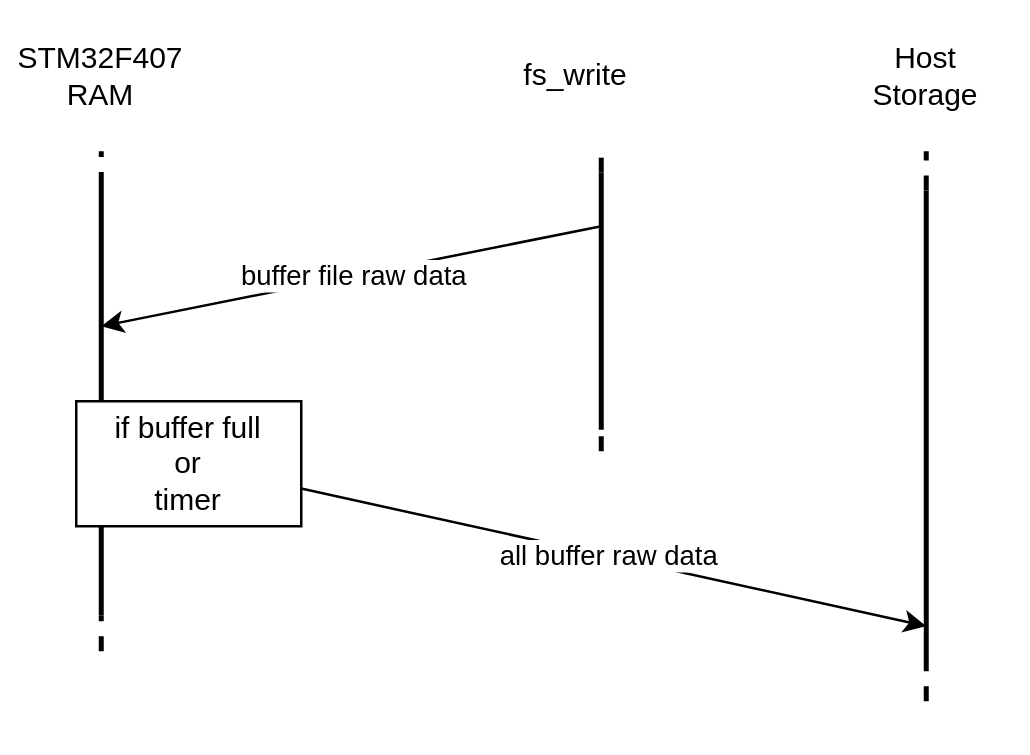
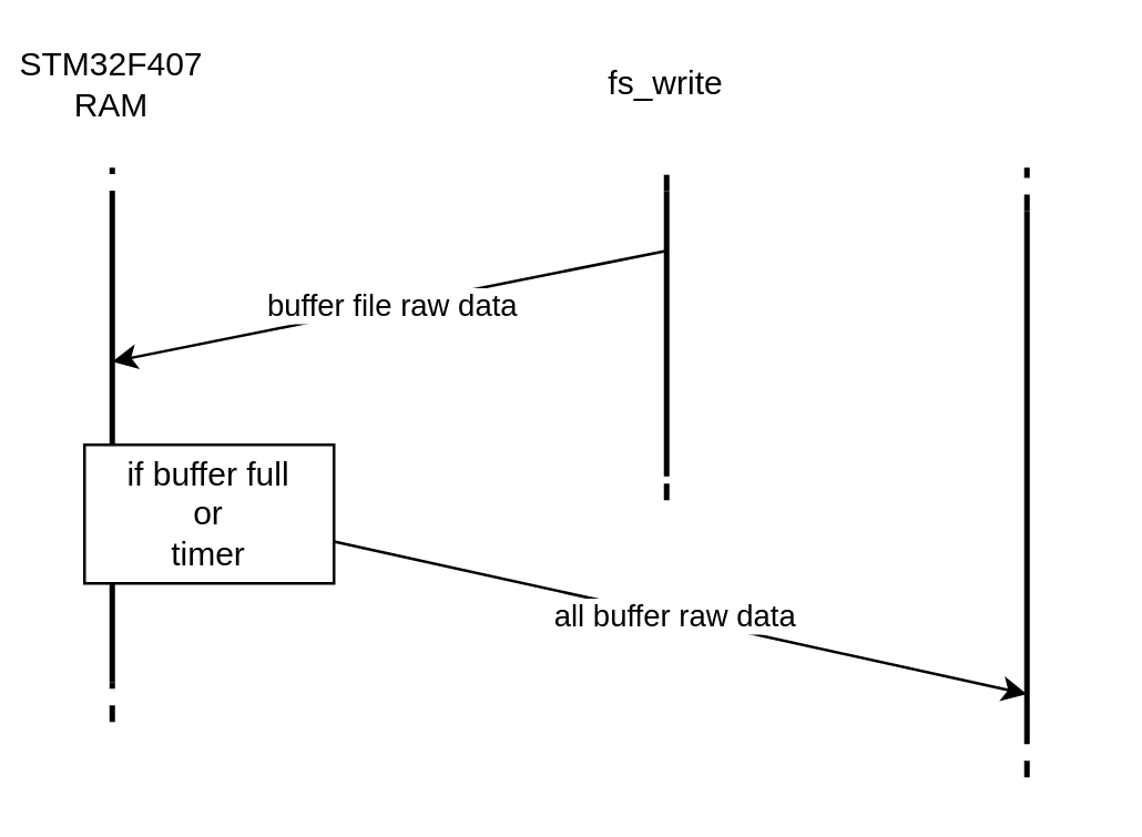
- <mxCell id="20" value="fs_write" style="text;html=1;strokeColor=none;fillColor=none;align=center;verticalAlign=middle;whiteSpace=wrap;rounded=0;" parent="1" vertex="1"><mxGeometry x="210" y="20" width="40" height="20" as="geometry" /></mxCell>
+ <mxCell id="20" value="fs_write" style="text;html=1;strokeColor=none;fillColor=none;align=center;verticalAlign=middle;whiteSpace=wrap;rounded=0;" parent="1" vertex="1"><mxGeometry x="220" y="20" width="40" height="20" as="geometry" /></mxCell>
- <mxCell id="6" value="&lt;div&gt;Host&lt;/div&gt;&lt;div&gt;Storage&lt;br&gt;&lt;/div&gt;" style="text;html=1;strokeColor=none;fillColor=none;align=center;verticalAlign=middle;whiteSpace=wrap;rounded=0;" parent="1" vertex="1"><mxGeometry x="350" y="20" width="40" height="20" as="geometry" /></mxCell>
